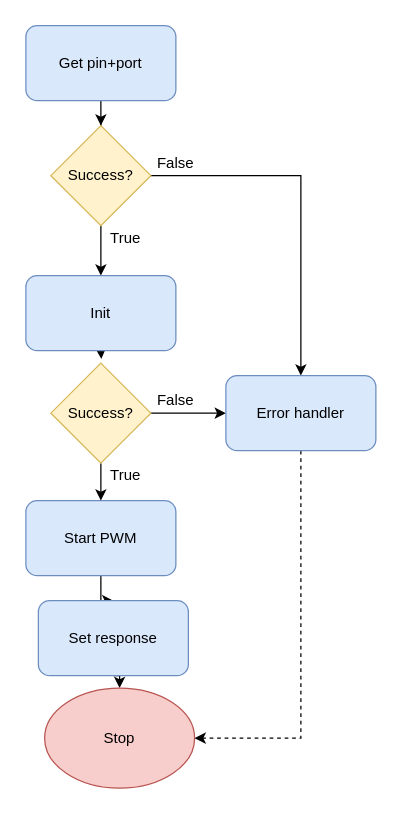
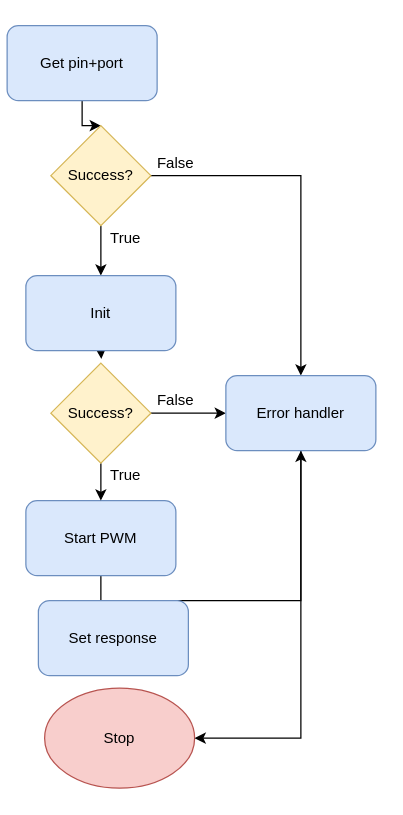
- <mxCell id="3" value="&lt;div&gt;Get pin+port&lt;/div&gt;" style="rounded=1;whiteSpace=wrap;html=1;fillColor=#dae8fc;strokeColor=#6c8ebf;" vertex="1" parent="1"><mxGeometry x="20" y="20" width="120" height="60" as="geometry" /></mxCell>
+ <mxCell id="3" value="&lt;div&gt;Get pin+port&lt;/div&gt;" style="rounded=1;whiteSpace=wrap;html=1;fillColor=#dae8fc;strokeColor=#6c8ebf;" vertex="1" parent="1"><mxGeometry x="5" y="20" width="120" height="60" as="geometry" /></mxCell>
- <mxCell id="9" style="edgeStyle=orthogonalEdgeStyle;rounded=0;orthogonalLoop=1;jettySize=auto;html=1;exitX=0.5;exitY=1;exitDx=0;exitDy=0;" edge="1" parent="1" source="10" target="12"><mxGeometry relative="1" as="geometry" /></mxCell>
+ <mxCell id="9" style="edgeStyle=orthogonalEdgeStyle;rounded=0;orthogonalLoop=1;jettySize=auto;html=1;exitX=0.5;exitY=1;exitDx=0;exitDy=0;" edge="1" parent="1" source="10" target="18"><mxGeometry relative="1" as="geometry" /></mxCell>
- <mxCell id="11" style="edgeStyle=orthogonalEdgeStyle;rounded=0;orthogonalLoop=1;jettySize=auto;html=1;exitX=0.5;exitY=1;exitDx=0;exitDy=0;entryX=0.5;entryY=0;entryDx=0;entryDy=0;" edge="1" parent="1" source="12" target="13"><mxGeometry relative="1" as="geometry" /></mxCell>
- <mxCell id="17" style="edgeStyle=orthogonalEdgeStyle;rounded=0;orthogonalLoop=1;jettySize=auto;html=1;exitX=0.5;exitY=1;exitDx=0;exitDy=0;entryX=1;entryY=0.5;entryDx=0;entryDy=0;dashed=1;" edge="1" parent="1" source="18" target="13"><mxGeometry relative="1" as="geometry" /></mxCell>
+ <mxCell id="17" style="edgeStyle=orthogonalEdgeStyle;rounded=0;orthogonalLoop=1;jettySize=auto;html=1;exitX=0.5;exitY=1;exitDx=0;exitDy=0;entryX=1;entryY=0.5;entryDx=0;entryDy=0;" edge="1" parent="1" source="18" target="13"><mxGeometry relative="1" as="geometry" /></mxCell>
